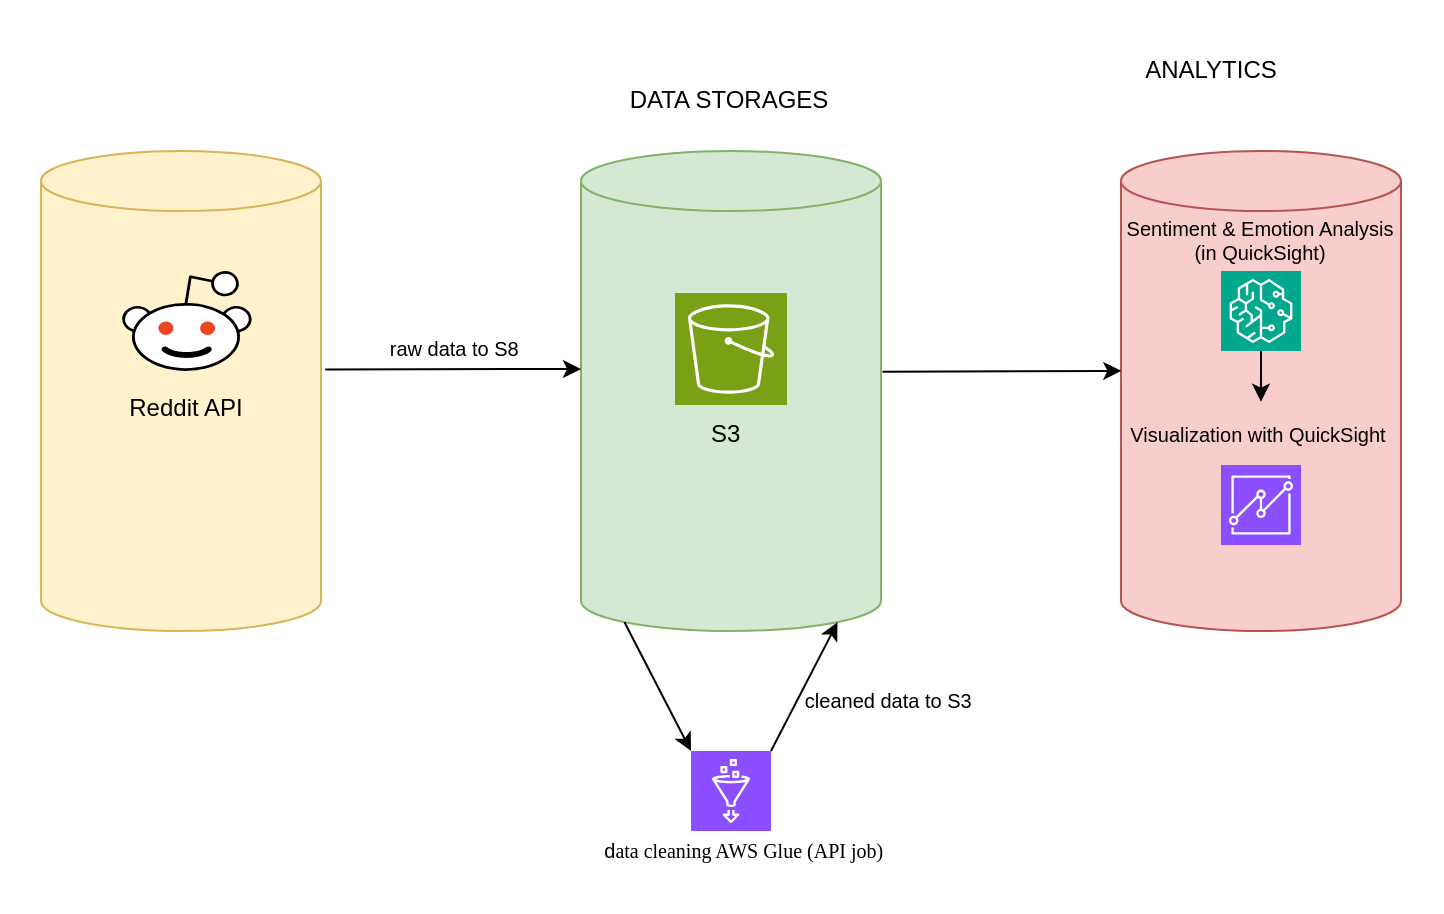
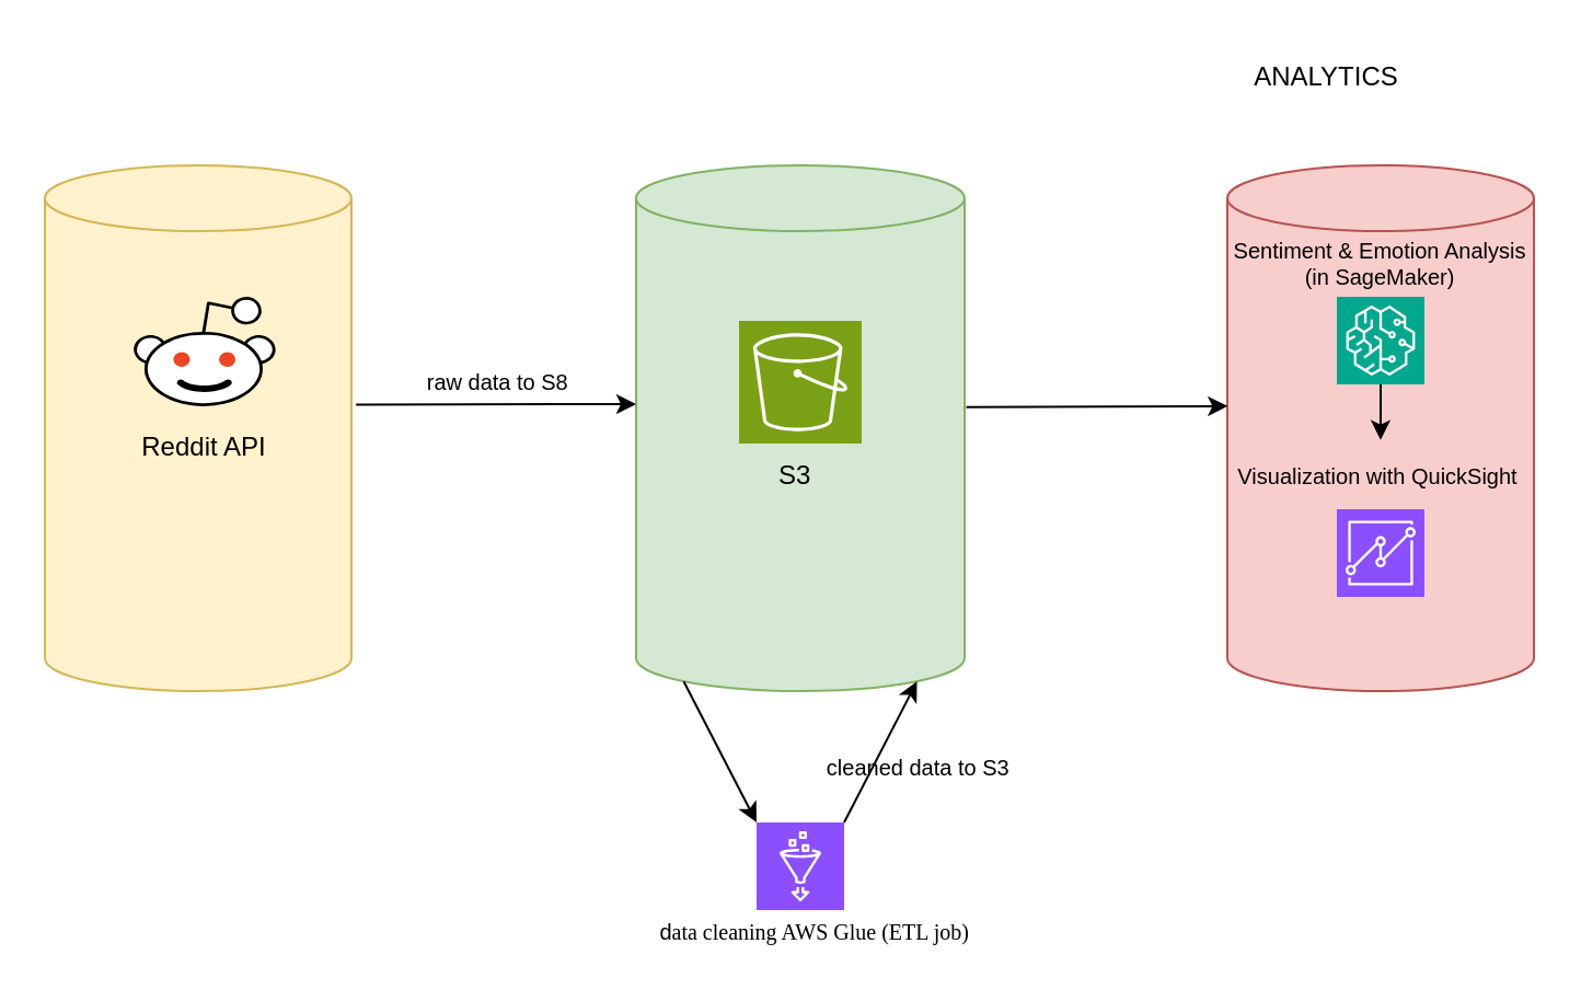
- <mxCell id="4" value="DATA STORAGES" style="text;html=1;align=center;verticalAlign=middle;whiteSpace=wrap;rounded=0;" vertex="1" parent="1"><mxGeometry x="312.49" y="35" width="105" height="30" as="geometry" /></mxCell>
- <mxCell id="19" value="Sentiment &amp;amp; Emotion Analysis (in QuickSight)" style="text;html=1;align=center;verticalAlign=middle;whiteSpace=wrap;rounded=0;fontSize=10;fontStyle=0" vertex="1" parent="1"><mxGeometry x="560" y="105" width="140" height="30" as="geometry" /></mxCell>
+ <mxCell id="19" value="Sentiment &amp;amp; Emotion Analysis (in SageMaker)" style="text;html=1;align=center;verticalAlign=middle;whiteSpace=wrap;rounded=0;fontSize=10;fontStyle=0" vertex="1" parent="1"><mxGeometry x="560" y="105" width="140" height="30" as="geometry" /></mxCell>
- <mxCell id="14" value="cleaned data to S3&amp;nbsp;" style="text;html=1;align=center;verticalAlign=middle;whiteSpace=wrap;rounded=0;fontSize=10;" vertex="1" parent="1"><mxGeometry x="392.99" y="335" width="105" height="30" as="geometry" /></mxCell>
+ <mxCell id="14" value="cleaned data to S3&amp;nbsp;" style="text;html=1;align=center;verticalAlign=middle;whiteSpace=wrap;rounded=0;fontSize=10;" vertex="1" parent="1"><mxGeometry x="367.99" y="335" width="105" height="30" as="geometry" /></mxCell>
- <mxCell id="13" value="&lt;font style=&quot;font-size: 10px;&quot;&gt;&lt;span style=&quot;&quot; id=&quot;docs-internal-guid-4ce0fe70-7fff-f2a8-f13b-960c56fcd27f&quot;&gt;&lt;span style=&quot;background-color: transparent; font-variant-numeric: normal; font-variant-east-asian: normal; font-variant-alternates: normal; font-variant-position: normal; vertical-align: baseline; text-wrap: nowrap;&quot;&gt;d&lt;/span&gt;&lt;span style=&quot;white-space: pre-wrap; font-family: &amp;quot;Times New Roman&amp;quot;, serif; background-color: transparent; font-variant-numeric: normal; font-variant-east-asian: normal; font-variant-alternates: normal; font-variant-position: normal; vertical-align: baseline;&quot;&gt;ata cleaning AWS Glue (API job)&lt;/span&gt;&lt;span style=&quot;white-space: pre-wrap; font-family: &amp;quot;Times New Roman&amp;quot;, serif; background-color: transparent; font-weight: 700; font-variant-numeric: normal; font-variant-east-asian: normal; font-variant-alternates: normal; font-variant-position: normal; vertical-align: baseline;&quot;&gt; &lt;/span&gt;&lt;/span&gt;&lt;span style=&quot;text-wrap: nowrap;&quot;&gt;&amp;nbsp;&lt;/span&gt;&lt;/font&gt;" style="text;html=1;align=center;verticalAlign=middle;whiteSpace=wrap;rounded=0;" vertex="1" parent="1"><mxGeometry x="290" y="415" width="168.75" height="20" as="geometry" /></mxCell>
+ <mxCell id="13" value="&lt;font style=&quot;font-size: 10px;&quot;&gt;&lt;span style=&quot;&quot; id=&quot;docs-internal-guid-4ce0fe70-7fff-f2a8-f13b-960c56fcd27f&quot;&gt;&lt;span style=&quot;background-color: transparent; font-variant-numeric: normal; font-variant-east-asian: normal; font-variant-alternates: normal; font-variant-position: normal; vertical-align: baseline; text-wrap: nowrap;&quot;&gt;d&lt;/span&gt;&lt;span style=&quot;white-space: pre-wrap; font-family: &amp;quot;Times New Roman&amp;quot;, serif; background-color: transparent; font-variant-numeric: normal; font-variant-east-asian: normal; font-variant-alternates: normal; font-variant-position: normal; vertical-align: baseline;&quot;&gt;ata cleaning AWS Glue (ETL job)&lt;/span&gt;&lt;span style=&quot;white-space: pre-wrap; font-family: &amp;quot;Times New Roman&amp;quot;, serif; background-color: transparent; font-weight: 700; font-variant-numeric: normal; font-variant-east-asian: normal; font-variant-alternates: normal; font-variant-position: normal; vertical-align: baseline;&quot;&gt; &lt;/span&gt;&lt;/span&gt;&lt;span style=&quot;text-wrap: nowrap;&quot;&gt;&amp;nbsp;&lt;/span&gt;&lt;/font&gt;" style="text;html=1;align=center;verticalAlign=middle;whiteSpace=wrap;rounded=0;" vertex="1" parent="1"><mxGeometry x="290" y="415" width="168.75" height="20" as="geometry" /></mxCell>
